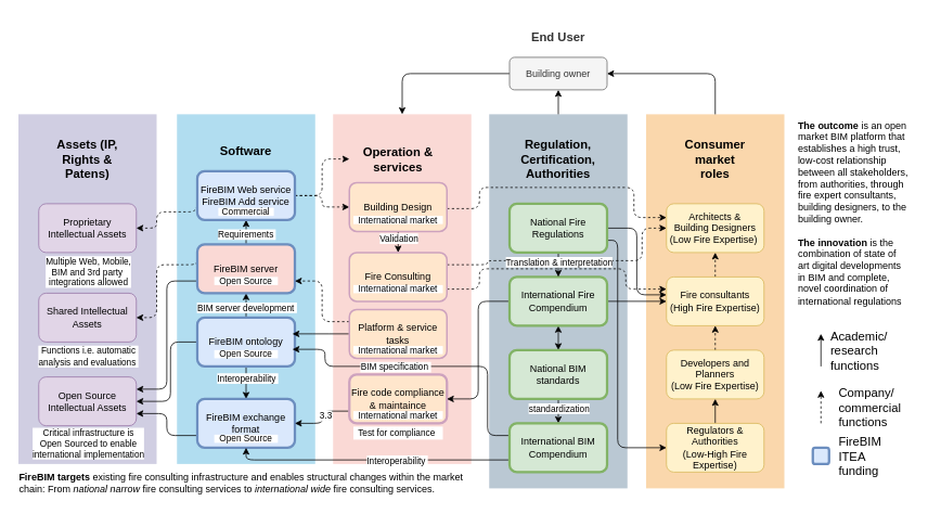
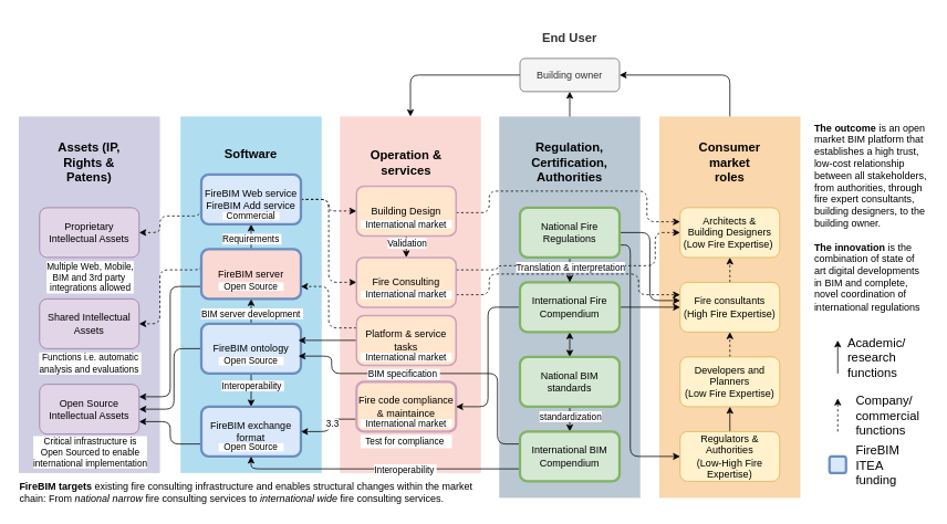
- <mxCell id="21" style="edgeStyle=orthogonalEdgeStyle;rounded=1;orthogonalLoop=1;jettySize=auto;html=1;exitX=1;exitY=0.5;exitDx=0;exitDy=0;dashed=1;" parent="1" source="24" target="25" edge="1"><mxGeometry relative="1" as="geometry" /></mxCell>
+ <mxCell id="21" style="edgeStyle=orthogonalEdgeStyle;rounded=1;orthogonalLoop=1;jettySize=auto;html=1;exitX=1;exitY=0.5;exitDx=0;exitDy=0;entryX=0;entryY=0.5;entryDx=0;entryDy=0;dashed=1;" parent="1" source="24" target="28" edge="1"><mxGeometry relative="1" as="geometry" /></mxCell>
